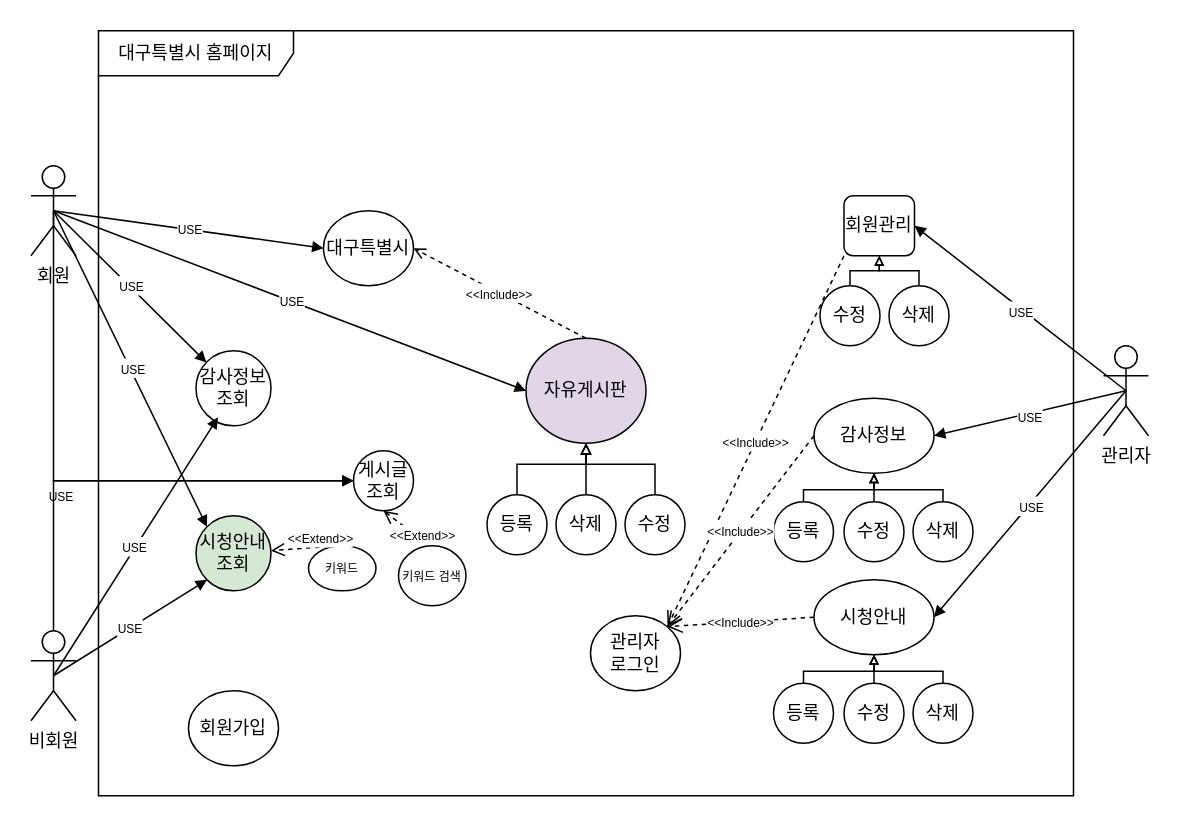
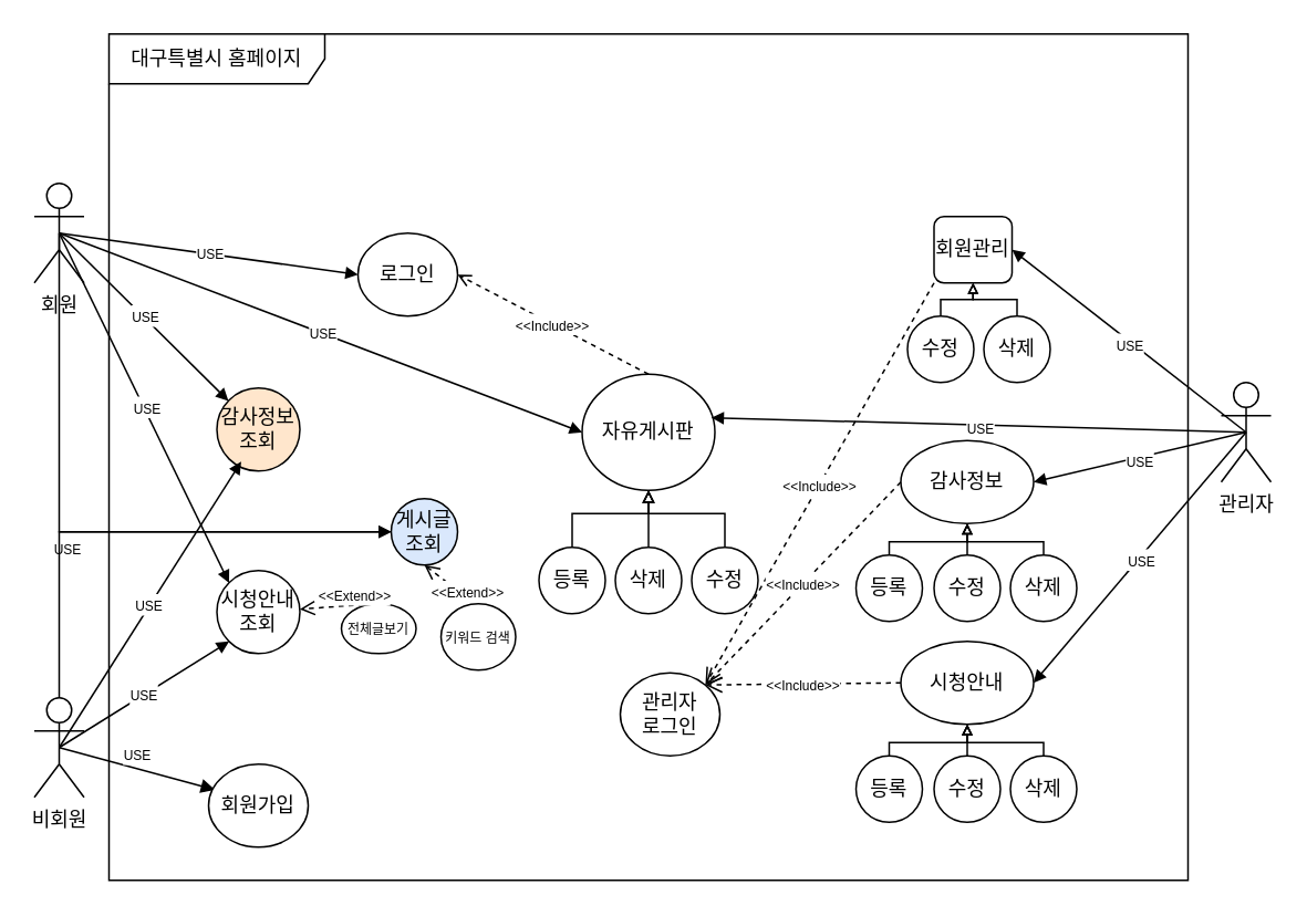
- <mxCell id="15" value="대구특별시" style="strokeWidth=1;html=1;shape=mxgraph.flowchart.start_1;whiteSpace=wrap;" parent="1" vertex="1"><mxGeometry x="215" y="140" width="60" height="50" as="geometry" /></mxCell>
+ <mxCell id="15" value="로그인" style="strokeWidth=1;html=1;shape=mxgraph.flowchart.start_1;whiteSpace=wrap;" parent="1" vertex="1"><mxGeometry x="215" y="140" width="60" height="50" as="geometry" /></mxCell>
+ <mxCell id="31" value="" style="endArrow=block;endFill=1;endSize=5;html=1;rounded=0;entryX=0.973;entryY=0.375;entryDx=0;entryDy=0;entryPerimeter=0;exitX=0.5;exitY=0.5;exitDx=0;exitDy=0;exitPerimeter=0;" parent="1" source="4" target="26" edge="1"><mxGeometry width="160" relative="1" as="geometry"><mxPoint x="878" y="399" as="sourcePoint" /><mxPoint x="525" y="230" as="targetPoint" /></mxGeometry></mxCell>
+ <mxCell id="32" value="&lt;font style=&quot;font-size: 8px;&quot;&gt;USE&lt;/font&gt;" style="edgeLabel;html=1;align=center;verticalAlign=middle;resizable=0;points=[];" parent="31" vertex="1" connectable="0"><mxGeometry x="0.0" y="1" relative="1" as="geometry"><mxPoint as="offset" /></mxGeometry></mxCell>
- <mxCell id="54" value="감사정보&lt;div&gt;조회&lt;/div&gt;" style="ellipse;whiteSpace=wrap;html=1;aspect=fixed;" parent="1" vertex="1"><mxGeometry x="130" y="233.4" width="50" height="50" as="geometry" /></mxCell>
+ <mxCell id="54" value="감사정보&lt;div&gt;조회&lt;/div&gt;" style="ellipse;whiteSpace=wrap;html=1;aspect=fixed;fillColor=#ffe6cc;" parent="1" vertex="1"><mxGeometry x="130" y="233.4" width="50" height="50" as="geometry" /></mxCell>
- <mxCell id="26" value="자유게시판" style="ellipse;whiteSpace=wrap;html=1;fillColor=#e1d5e7;" parent="1" vertex="1"><mxGeometry x="350" y="225" width="80" height="70" as="geometry" /></mxCell>
+ <mxCell id="26" value="자유게시판" style="ellipse;whiteSpace=wrap;html=1;" parent="1" vertex="1"><mxGeometry x="350" y="225" width="80" height="70" as="geometry" /></mxCell>
- <mxCell id="35" value="게시글&lt;div&gt;조회&lt;/div&gt;" style="ellipse;whiteSpace=wrap;html=1;aspect=fixed;" parent="1" vertex="1"><mxGeometry x="235" y="300" width="40" height="40" as="geometry" /></mxCell>
+ <mxCell id="35" value="게시글&lt;div&gt;조회&lt;/div&gt;" style="ellipse;whiteSpace=wrap;html=1;aspect=fixed;fillColor=#dae8fc;" parent="1" vertex="1"><mxGeometry x="235" y="300" width="40" height="40" as="geometry" /></mxCell>
- <mxCell id="53" value="시청안내 조회" style="ellipse;whiteSpace=wrap;html=1;aspect=fixed;fillColor=#d5e8d4;" parent="1" vertex="1"><mxGeometry x="130" y="343.4" width="50" height="50" as="geometry" /></mxCell>
+ <mxCell id="53" value="시청안내 조회" style="ellipse;whiteSpace=wrap;html=1;aspect=fixed;" parent="1" vertex="1"><mxGeometry x="130" y="343.4" width="50" height="50" as="geometry" /></mxCell>
- <mxCell id="36" value="&lt;font style=&quot;font-size: 8px;&quot;&gt;키워드&lt;/font&gt;" style="strokeWidth=1;html=1;shape=mxgraph.flowchart.start_1;whiteSpace=wrap;" parent="1" vertex="1"><mxGeometry x="205" y="363.4" width="45" height="30" as="geometry" /></mxCell>
+ <mxCell id="36" value="&lt;font style=&quot;font-size: 8px;&quot;&gt;전체글보기&lt;/font&gt;" style="strokeWidth=1;html=1;shape=mxgraph.flowchart.start_1;whiteSpace=wrap;" parent="1" vertex="1"><mxGeometry x="205" y="363.4" width="45" height="30" as="geometry" /></mxCell>
- <mxCell id="43" value="관리자&lt;div&gt;로그인&lt;/div&gt;" style="strokeWidth=1;html=1;shape=mxgraph.flowchart.start_1;whiteSpace=wrap;" parent="1" vertex="1"><mxGeometry x="393" y="410" width="60" height="50" as="geometry" /></mxCell>
+ <mxCell id="43" value="관리자&lt;div&gt;로그인&lt;/div&gt;" style="strokeWidth=1;html=1;shape=mxgraph.flowchart.start_1;whiteSpace=wrap;" parent="1" vertex="1"><mxGeometry x="373" y="405" width="60" height="50" as="geometry" /></mxCell>
+ <mxCell id="14" value="&lt;font style=&quot;font-size: 8px;&quot;&gt;USE&lt;/font&gt;" style="html=1;verticalAlign=bottom;endArrow=block;curved=0;rounded=0;entryX=0.065;entryY=0.31;entryDx=0;entryDy=0;entryPerimeter=0;exitX=0.5;exitY=0.5;exitDx=0;exitDy=0;exitPerimeter=0;" parent="1" source="3" target="16" edge="1"><mxGeometry width="80" relative="1" as="geometry"><mxPoint x="345" y="380" as="sourcePoint" /><mxPoint x="425" y="380" as="targetPoint" /></mxGeometry></mxCell>
